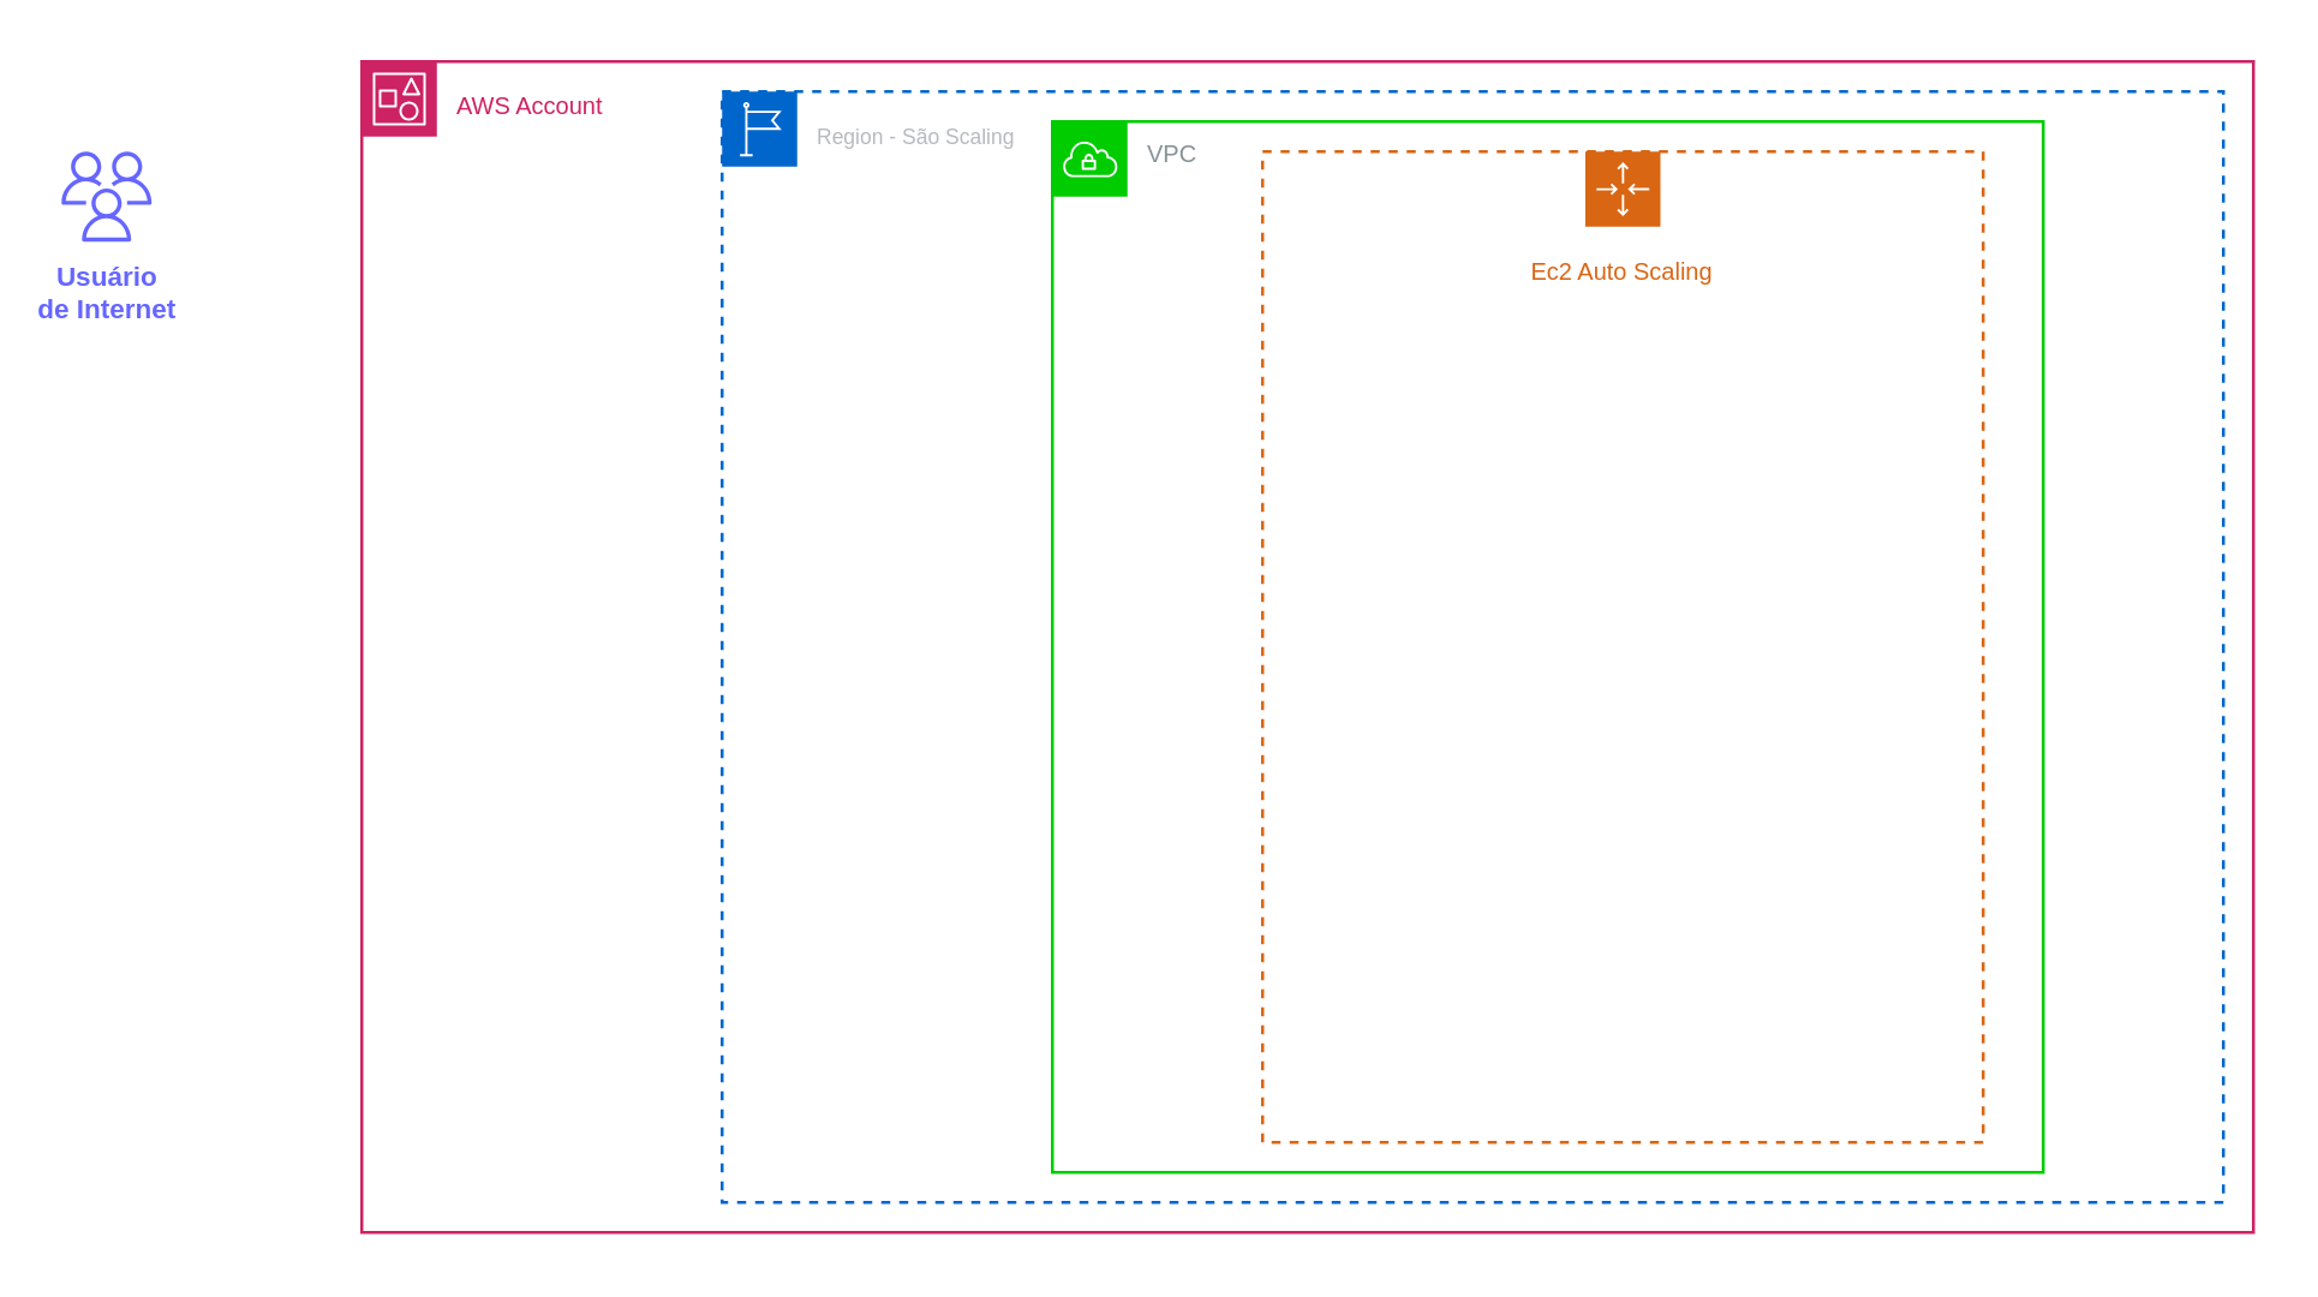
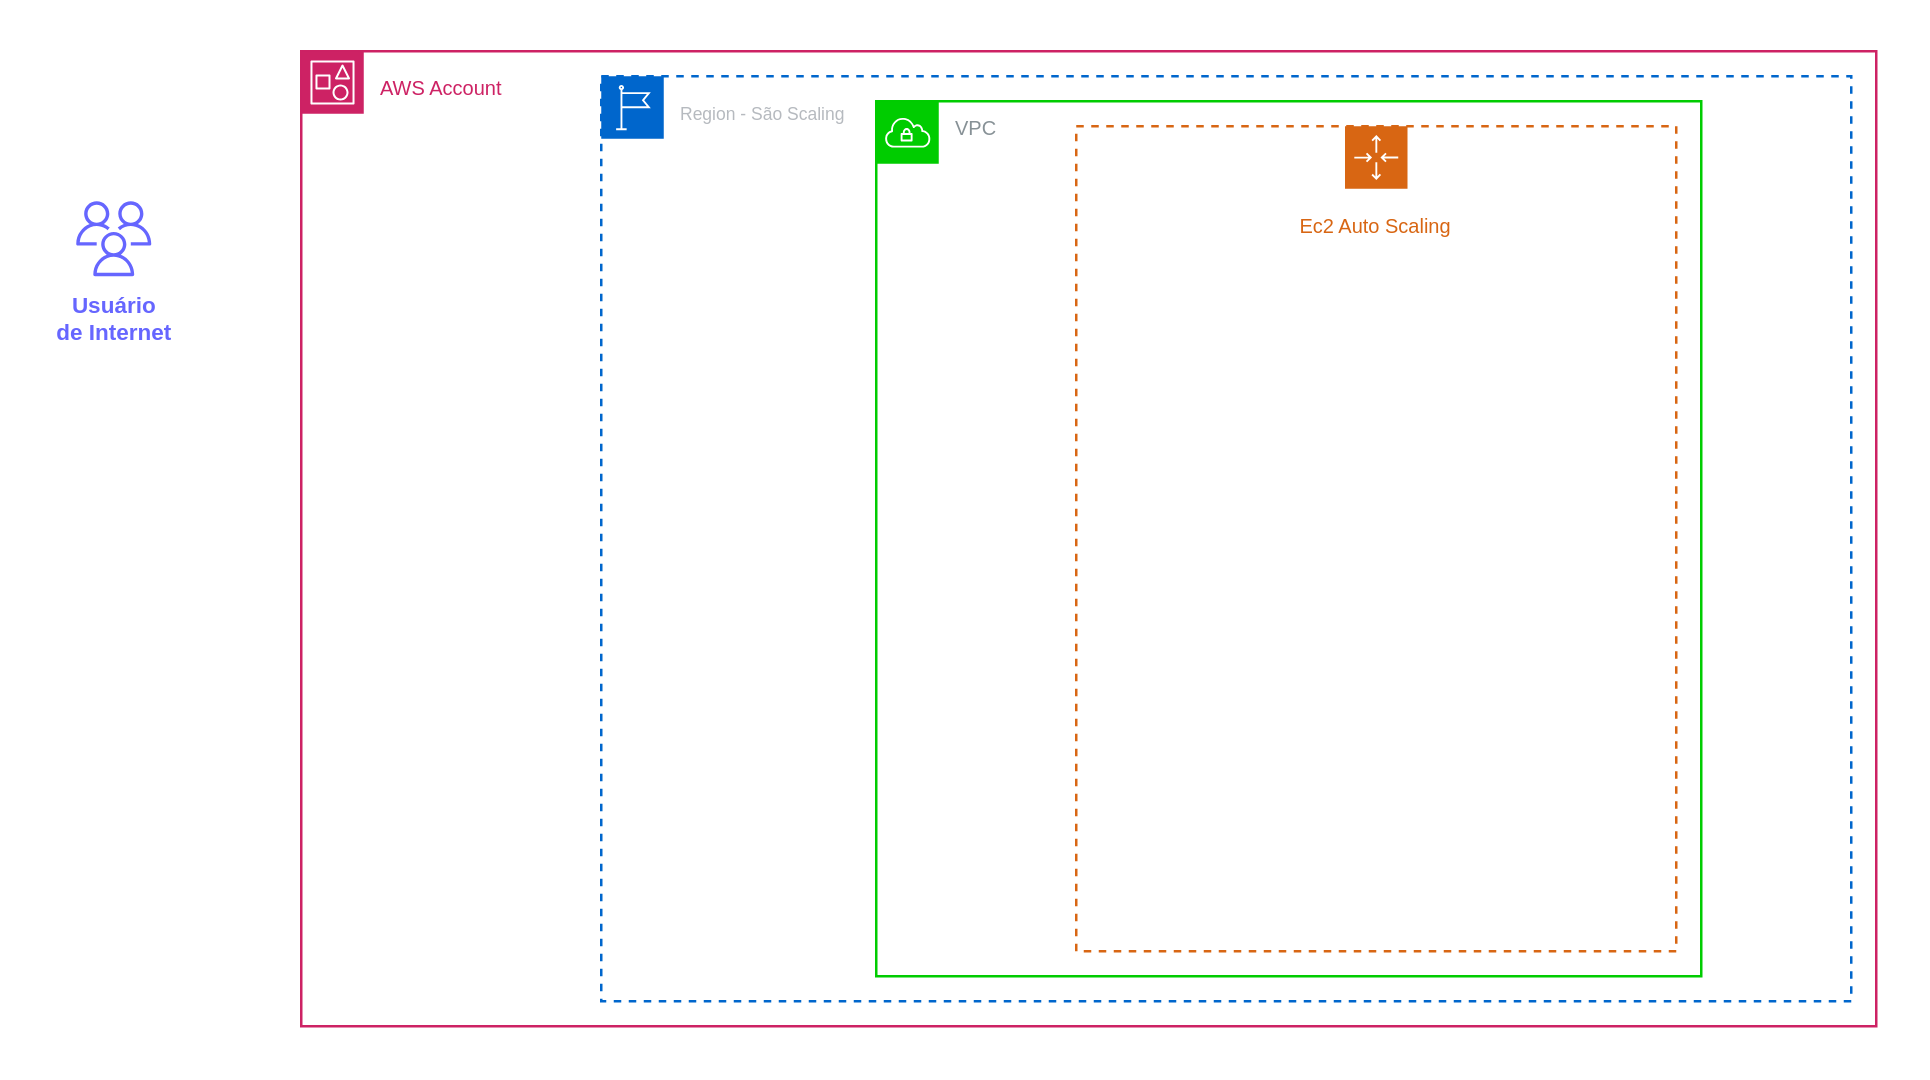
- <mxCell id="2" value="&lt;font color=&quot;#6666ff&quot; style=&quot;font-size: 9px;&quot;&gt;Usuário &lt;br style=&quot;font-size: 9px;&quot;&gt;de Internet&lt;/font&gt;" style="sketch=0;outlineConnect=0;fillColor=#6666FF;strokeColor=#001DBC;dashed=0;verticalLabelPosition=bottom;verticalAlign=top;align=center;html=1;fontSize=9;fontStyle=1;aspect=fixed;pointerEvents=1;shape=mxgraph.aws4.users;fontColor=#ffffff;" vertex="1" parent="1"><mxGeometry x="20" y="50" width="30" height="30" as="geometry" /></mxCell>
+ <mxCell id="2" value="&lt;font color=&quot;#6666ff&quot; style=&quot;font-size: 9px;&quot;&gt;Usuário &lt;br style=&quot;font-size: 9px;&quot;&gt;de Internet&lt;/font&gt;" style="sketch=0;outlineConnect=0;fillColor=#6666FF;strokeColor=#001DBC;dashed=0;verticalLabelPosition=bottom;verticalAlign=top;align=center;html=1;fontSize=9;fontStyle=1;aspect=fixed;pointerEvents=1;shape=mxgraph.aws4.users;fontColor=#ffffff;" vertex="1" parent="1"><mxGeometry x="30" y="80" width="30" height="30" as="geometry" /></mxCell>
- <mxCell id="6" value="&lt;font style=&quot;font-size: 8px;&quot;&gt;Ec2 Auto Scaling&lt;/font&gt;" style="points=[[0,0],[0.25,0],[0.5,0],[0.75,0],[1,0],[1,0.25],[1,0.5],[1,0.75],[1,1],[0.75,1],[0.5,1],[0.25,1],[0,1],[0,0.75],[0,0.5],[0,0.25]];outlineConnect=0;gradientColor=none;html=1;whiteSpace=wrap;fontSize=12;fontStyle=0;container=1;pointerEvents=0;collapsible=0;recursiveResize=0;shape=mxgraph.aws4.groupCenter;grIcon=mxgraph.aws4.group_auto_scaling_group;grStroke=1;strokeColor=#D86613;fillColor=none;verticalAlign=top;align=center;fontColor=#D86613;dashed=1;spacingTop=25;snapToPoint=0;fixDash=0;dropTarget=0;deletable=1;cloneable=1;rotatable=1;resizable=1;movable=1;editable=1;locked=0;connectable=1;allowArrows=1;expand=1;perimeter=backbonePerimeter;fillOpacity=91;shadow=0;" vertex="1" parent="1"><mxGeometry x="420" y="50" width="240" height="330" as="geometry" /></mxCell>
+ <mxCell id="6" value="&lt;font style=&quot;font-size: 8px;&quot;&gt;Ec2 Auto Scaling&lt;/font&gt;" style="points=[[0,0],[0.25,0],[0.5,0],[0.75,0],[1,0],[1,0.25],[1,0.5],[1,0.75],[1,1],[0.75,1],[0.5,1],[0.25,1],[0,1],[0,0.75],[0,0.5],[0,0.25]];outlineConnect=0;gradientColor=none;html=1;whiteSpace=wrap;fontSize=12;fontStyle=0;container=1;pointerEvents=0;collapsible=0;recursiveResize=0;shape=mxgraph.aws4.groupCenter;grIcon=mxgraph.aws4.group_auto_scaling_group;grStroke=1;strokeColor=#D86613;fillColor=none;verticalAlign=top;align=center;fontColor=#D86613;dashed=1;spacingTop=25;snapToPoint=0;fixDash=0;dropTarget=0;deletable=1;cloneable=1;rotatable=1;resizable=1;movable=1;editable=1;locked=0;connectable=1;allowArrows=1;expand=1;perimeter=backbonePerimeter;fillOpacity=91;shadow=0;" vertex="1" parent="1"><mxGeometry x="430" y="50" width="240" height="330" as="geometry" /></mxCell>
